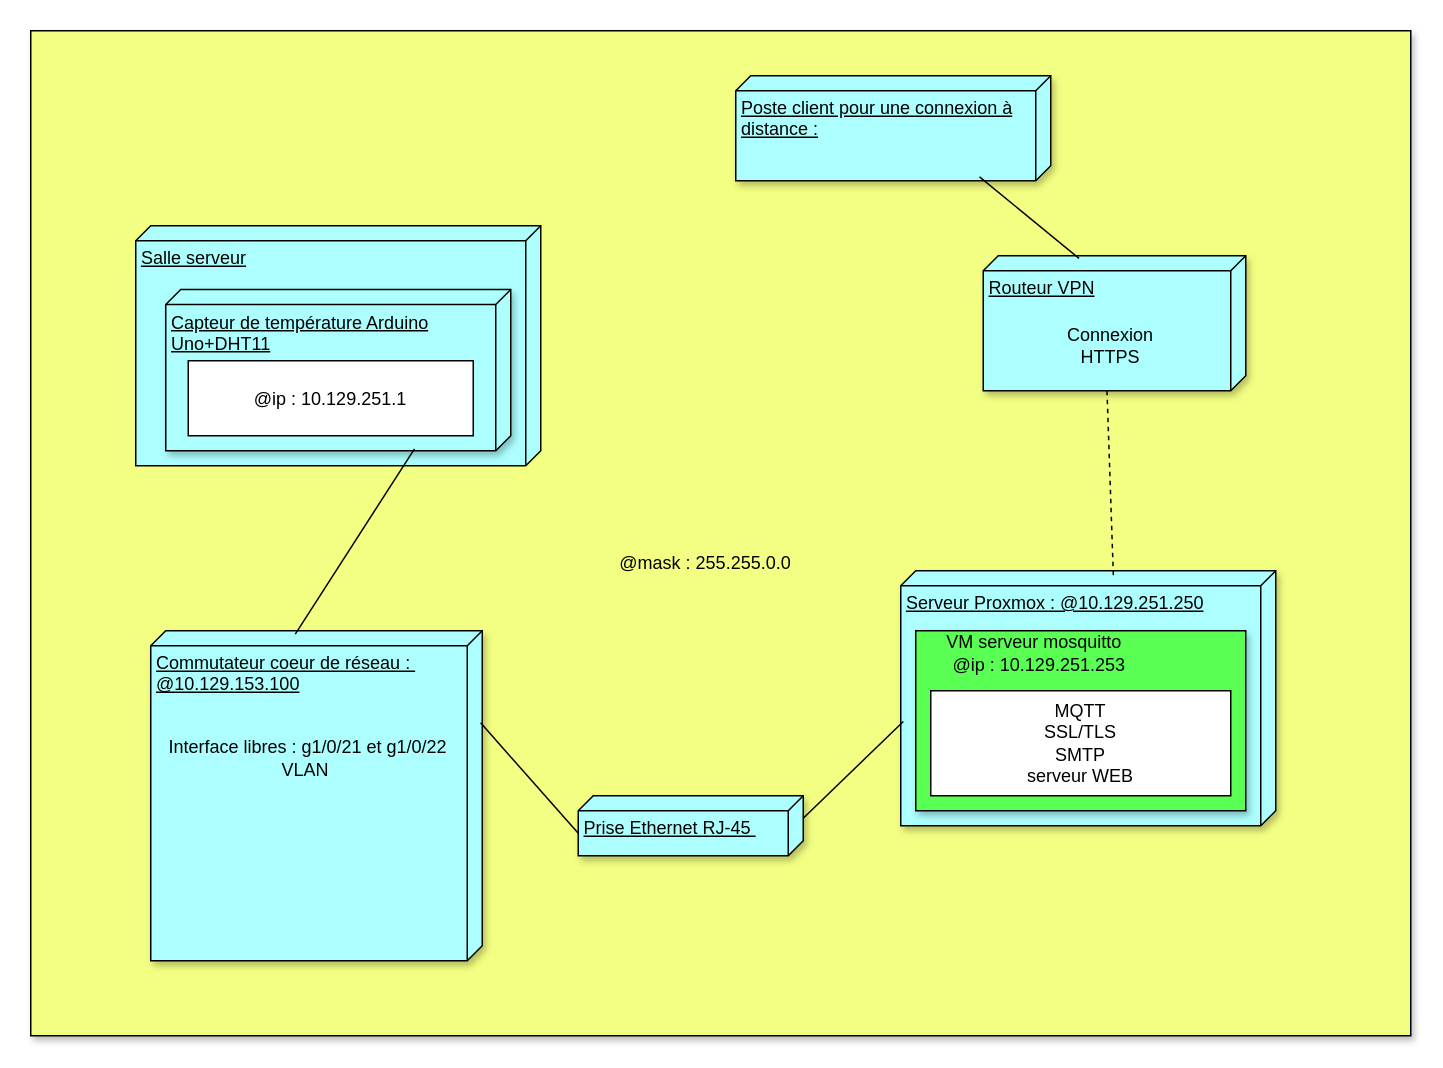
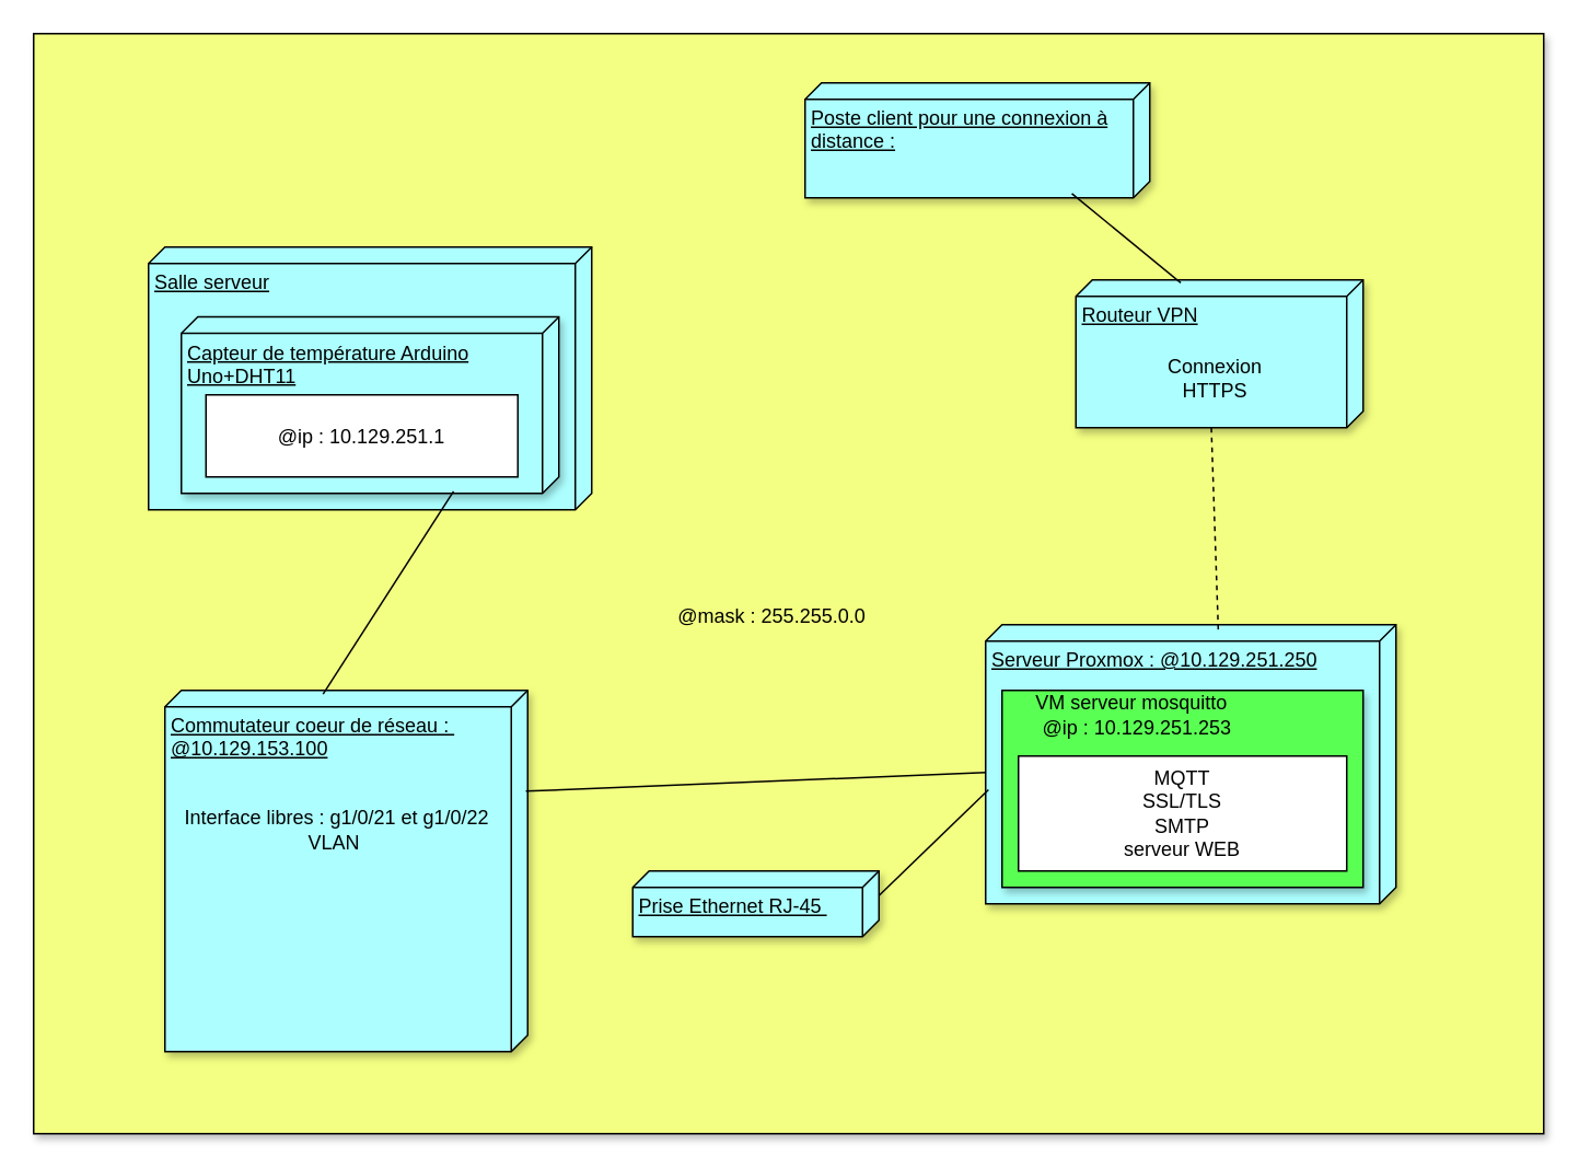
- <mxCell id="18" value="" style="endArrow=none;html=1;rounded=0;exitX=0.279;exitY=0.005;exitDx=0;exitDy=0;exitPerimeter=0;entryX=0;entryY=0;entryDx=25;entryDy=150;entryPerimeter=0;" parent="1" source="9" target="17" edge="1"><mxGeometry width="50" height="50" relative="1" as="geometry"><mxPoint x="486" y="332" as="sourcePoint" /><mxPoint x="586" y="512" as="targetPoint" /></mxGeometry></mxCell>
+ <mxCell id="18" value="" style="endArrow=none;html=1;rounded=0;exitX=0.279;exitY=0.005;exitDx=0;exitDy=0;exitPerimeter=0;" parent="1" source="9" target="5" edge="1"><mxGeometry width="50" height="50" relative="1" as="geometry"><mxPoint x="486" y="332" as="sourcePoint" /><mxPoint x="586" y="512" as="targetPoint" /></mxGeometry></mxCell>
